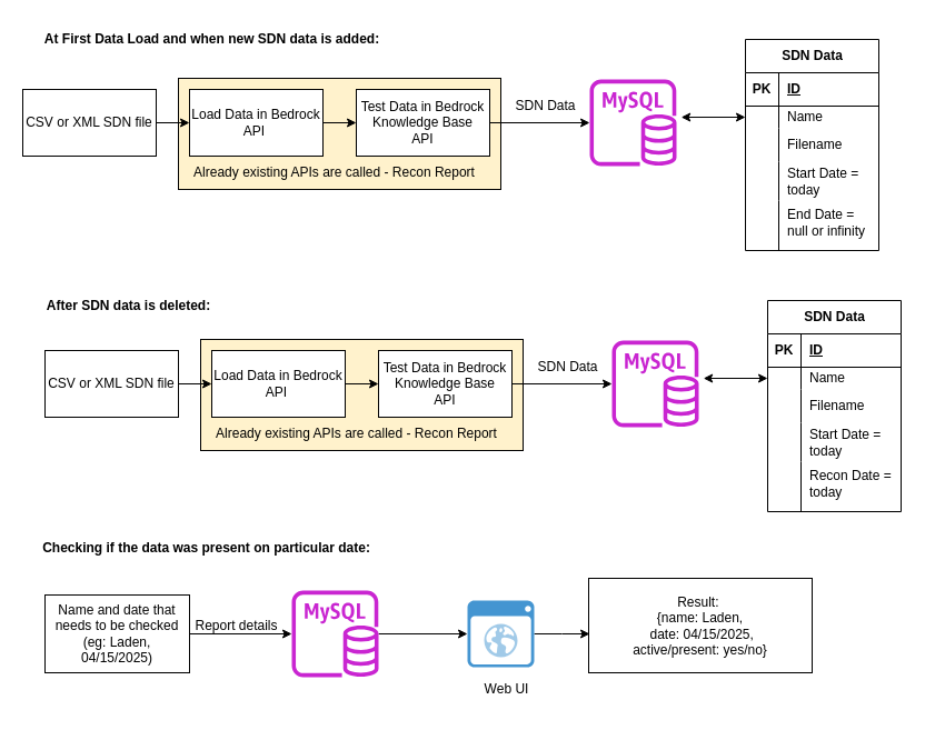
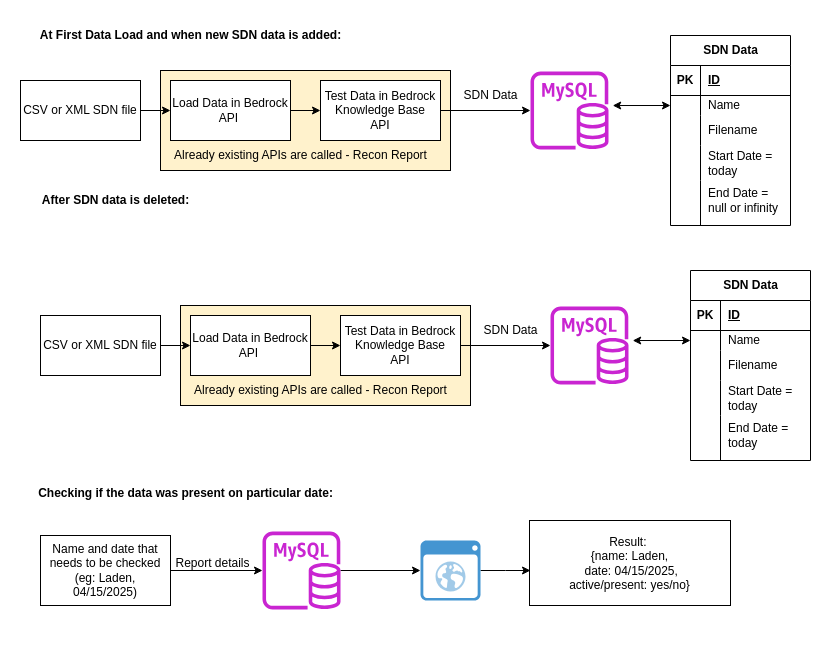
- <mxCell id="29" value="&lt;b&gt;After SDN data is deleted:&lt;/b&gt;" style="text;html=1;align=center;verticalAlign=middle;resizable=0;points=[];autosize=1;strokeColor=none;fillColor=none;" vertex="1" parent="1"><mxGeometry x="30" y="260" width="170" height="30" as="geometry" /></mxCell>
+ <mxCell id="29" value="&lt;b&gt;After SDN data is deleted:&lt;/b&gt;" style="text;html=1;align=center;verticalAlign=middle;resizable=0;points=[];autosize=1;strokeColor=none;fillColor=none;" vertex="1" parent="1"><mxGeometry x="30" y="185" width="170" height="30" as="geometry" /></mxCell>
- <mxCell id="54" value="Recon Date = today" style="shape=partialRectangle;connectable=0;fillColor=none;top=0;left=0;bottom=0;right=0;align=left;spacingLeft=6;overflow=hidden;whiteSpace=wrap;html=1;" vertex="1" parent="1"><mxGeometry x="720" y="415" width="90" height="40" as="geometry"><mxRectangle width="90" height="30" as="alternateBounds" /></mxGeometry></mxCell>
+ <mxCell id="54" value="End Date = today" style="shape=partialRectangle;connectable=0;fillColor=none;top=0;left=0;bottom=0;right=0;align=left;spacingLeft=6;overflow=hidden;whiteSpace=wrap;html=1;" vertex="1" parent="1"><mxGeometry x="720" y="415" width="90" height="40" as="geometry"><mxRectangle width="90" height="30" as="alternateBounds" /></mxGeometry></mxCell>
- <mxCell id="64" value="Web UI" style="text;html=1;align=center;verticalAlign=middle;resizable=0;points=[];autosize=1;strokeColor=none;fillColor=none;" vertex="1" parent="1"><mxGeometry x="425" y="605" width="60" height="30" as="geometry" /></mxCell>
